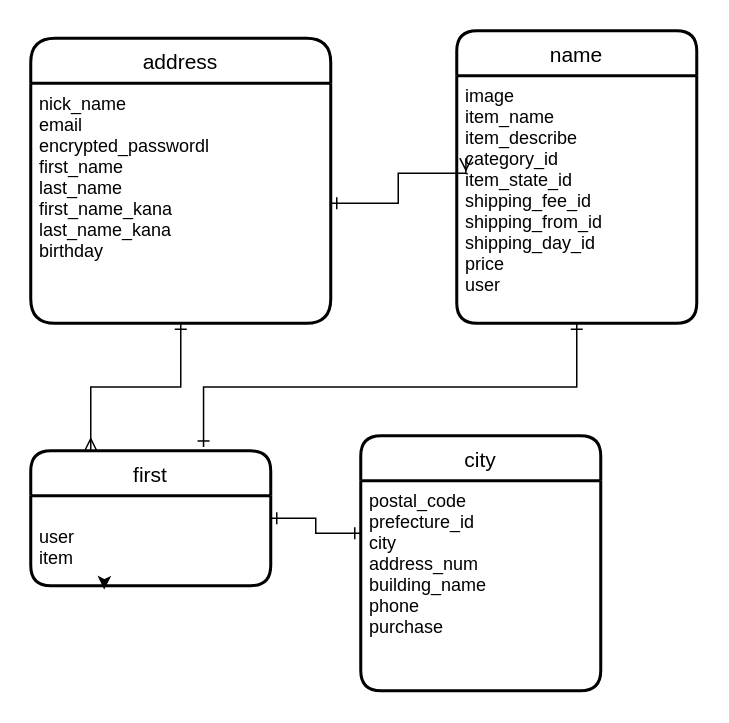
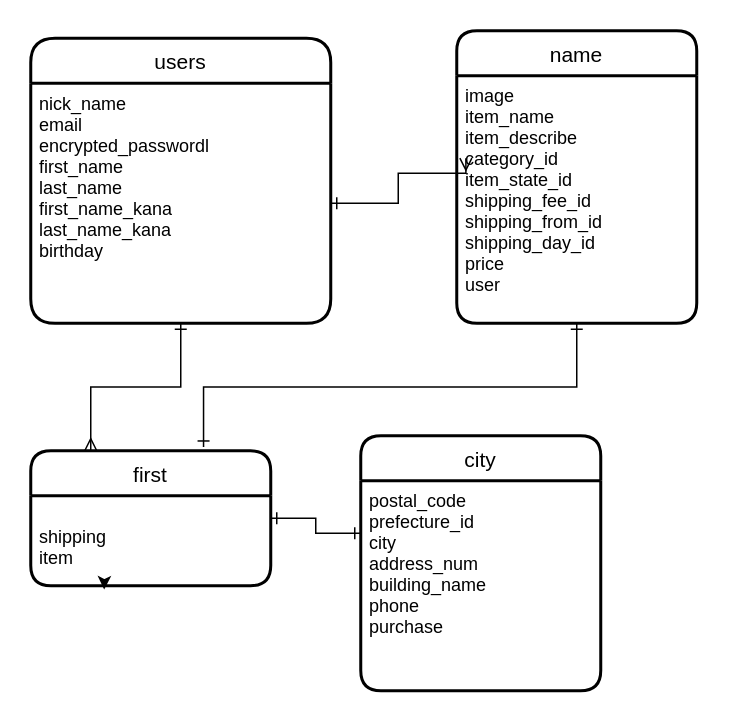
- <mxCell id="4" value="address" style="swimlane;childLayout=stackLayout;horizontal=1;startSize=30;horizontalStack=0;rounded=1;fontSize=14;fontStyle=0;strokeWidth=2;resizeParent=0;resizeLast=1;shadow=0;dashed=0;align=center;arcSize=18;" parent="1" vertex="1"><mxGeometry x="20" y="25" width="200" height="190" as="geometry" /></mxCell>
+ <mxCell id="4" value="users" style="swimlane;childLayout=stackLayout;horizontal=1;startSize=30;horizontalStack=0;rounded=1;fontSize=14;fontStyle=0;strokeWidth=2;resizeParent=0;resizeLast=1;shadow=0;dashed=0;align=center;arcSize=18;" parent="1" vertex="1"><mxGeometry x="20" y="25" width="200" height="190" as="geometry" /></mxCell>
- <mxCell id="12" value="&#10;user&#10;item&#10;" style="align=left;strokeColor=none;fillColor=none;spacingLeft=4;fontSize=12;verticalAlign=top;resizable=0;rotatable=0;part=1;" parent="11" vertex="1"><mxGeometry y="30" width="160" height="60" as="geometry" /></mxCell>
+ <mxCell id="12" value="&#10;shipping&#10;item&#10;" style="align=left;strokeColor=none;fillColor=none;spacingLeft=4;fontSize=12;verticalAlign=top;resizable=0;rotatable=0;part=1;" parent="11" vertex="1"><mxGeometry y="30" width="160" height="60" as="geometry" /></mxCell>
